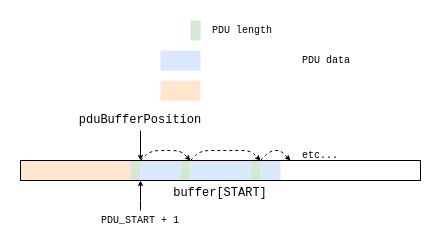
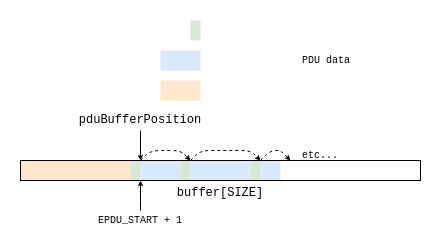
- <mxCell id="11" value="PDU length" style="text;html=1;strokeColor=none;fillColor=none;align=left;verticalAlign=middle;whiteSpace=wrap;rounded=0;fontFamily=Courier New;fontSize=10;" vertex="1" parent="1"><mxGeometry x="210" y="20" width="70" height="20" as="geometry" /></mxCell>
- <mxCell id="20" value="buffer[START]" style="rounded=0;whiteSpace=wrap;html=1;fontFamily=Courier New;verticalAlign=bottom;spacing=-20;connectable=0;fillColor=none;" vertex="1" parent="1"><mxGeometry x="20" y="160" width="400" height="20" as="geometry" /></mxCell>
+ <mxCell id="20" value="buffer[SIZE]" style="rounded=0;whiteSpace=wrap;html=1;fontFamily=Courier New;verticalAlign=bottom;spacing=-20;connectable=0;fillColor=none;" vertex="1" parent="1"><mxGeometry x="20" y="160" width="400" height="20" as="geometry" /></mxCell>
- <mxCell id="6" value="PDU_START + 1" style="text;html=1;strokeColor=none;fillColor=none;align=center;verticalAlign=middle;whiteSpace=wrap;rounded=0;fontFamily=Courier New;fontSize=10;" vertex="1" parent="1"><mxGeometry x="90" y="210" width="100" height="20" as="geometry" /></mxCell>
+ <mxCell id="6" value="EPDU_START + 1" style="text;html=1;strokeColor=none;fillColor=none;align=center;verticalAlign=middle;whiteSpace=wrap;rounded=0;fontFamily=Courier New;fontSize=10;" vertex="1" parent="1"><mxGeometry x="90" y="210" width="100" height="20" as="geometry" /></mxCell>
